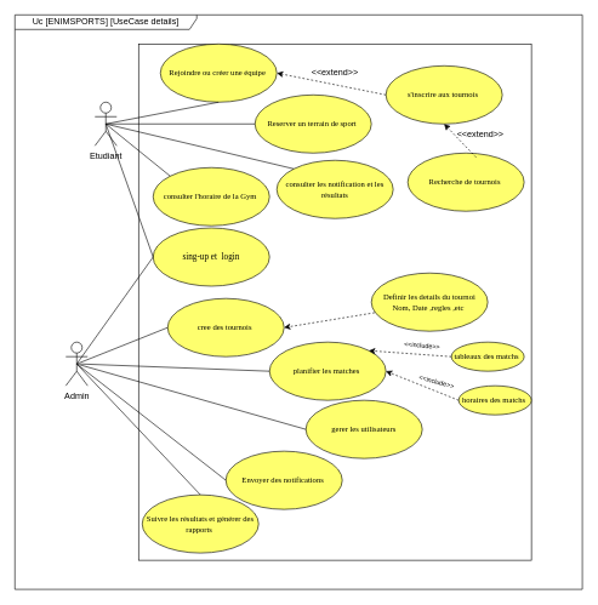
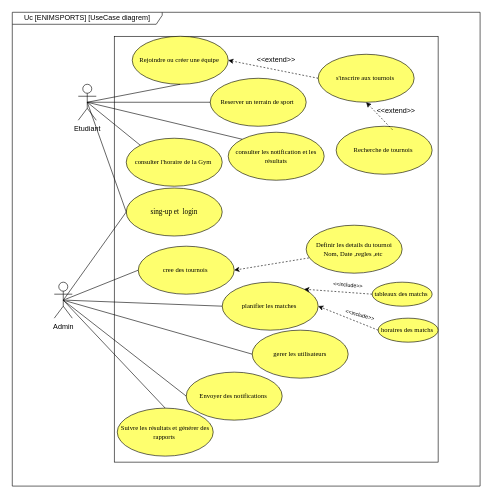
- <mxCell id="40" value="Uc [ENIMSPORTS] [UseCase details]" style="shape=umlFrame;whiteSpace=wrap;html=1;pointerEvents=0;width=250;height=20;" vertex="1" parent="1"><mxGeometry x="20" y="20" width="780" height="790" as="geometry" /></mxCell>
+ <mxCell id="40" value="Uc [ENIMSPORTS] [UseCase diagrem]" style="shape=umlFrame;whiteSpace=wrap;html=1;pointerEvents=0;width=250;height=20;" vertex="1" parent="1"><mxGeometry x="20" y="20" width="780" height="790" as="geometry" /></mxCell>
